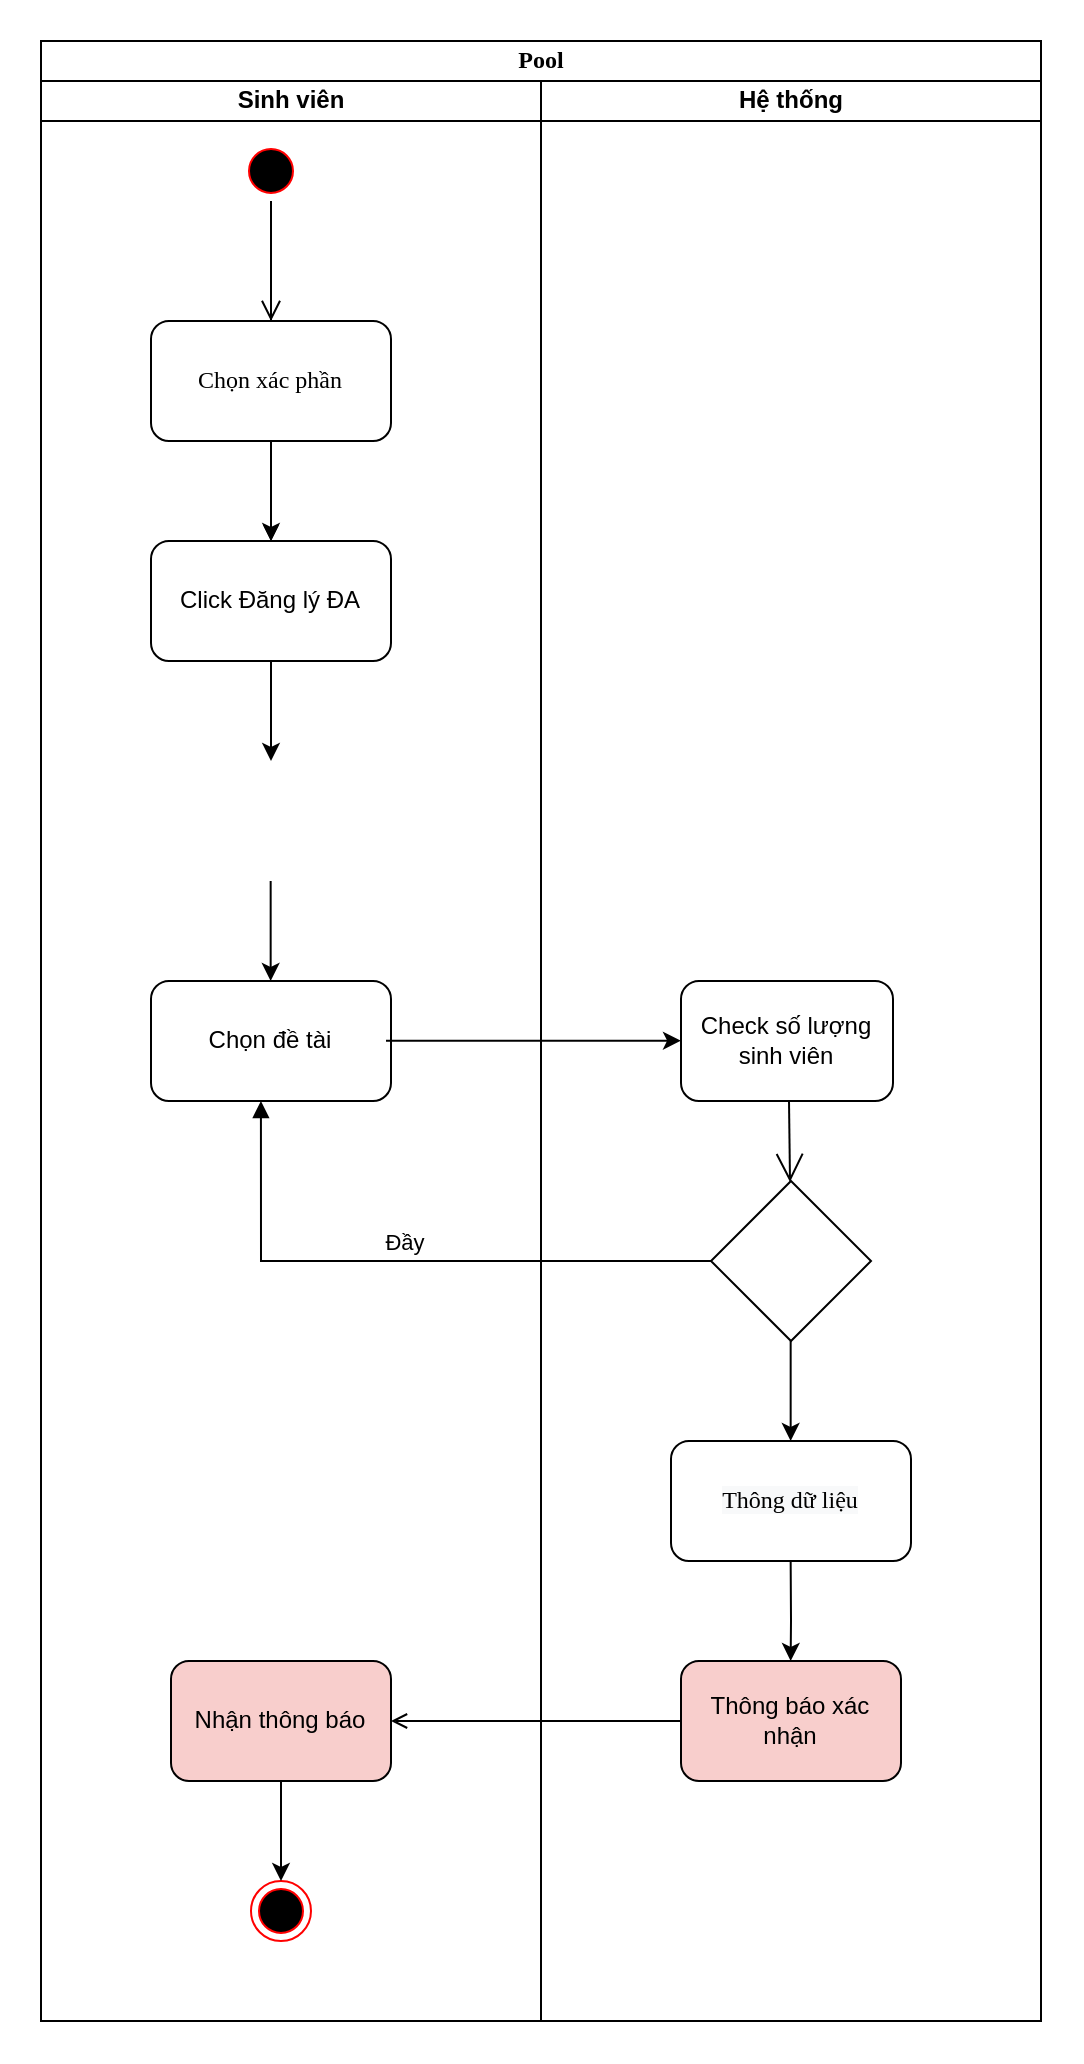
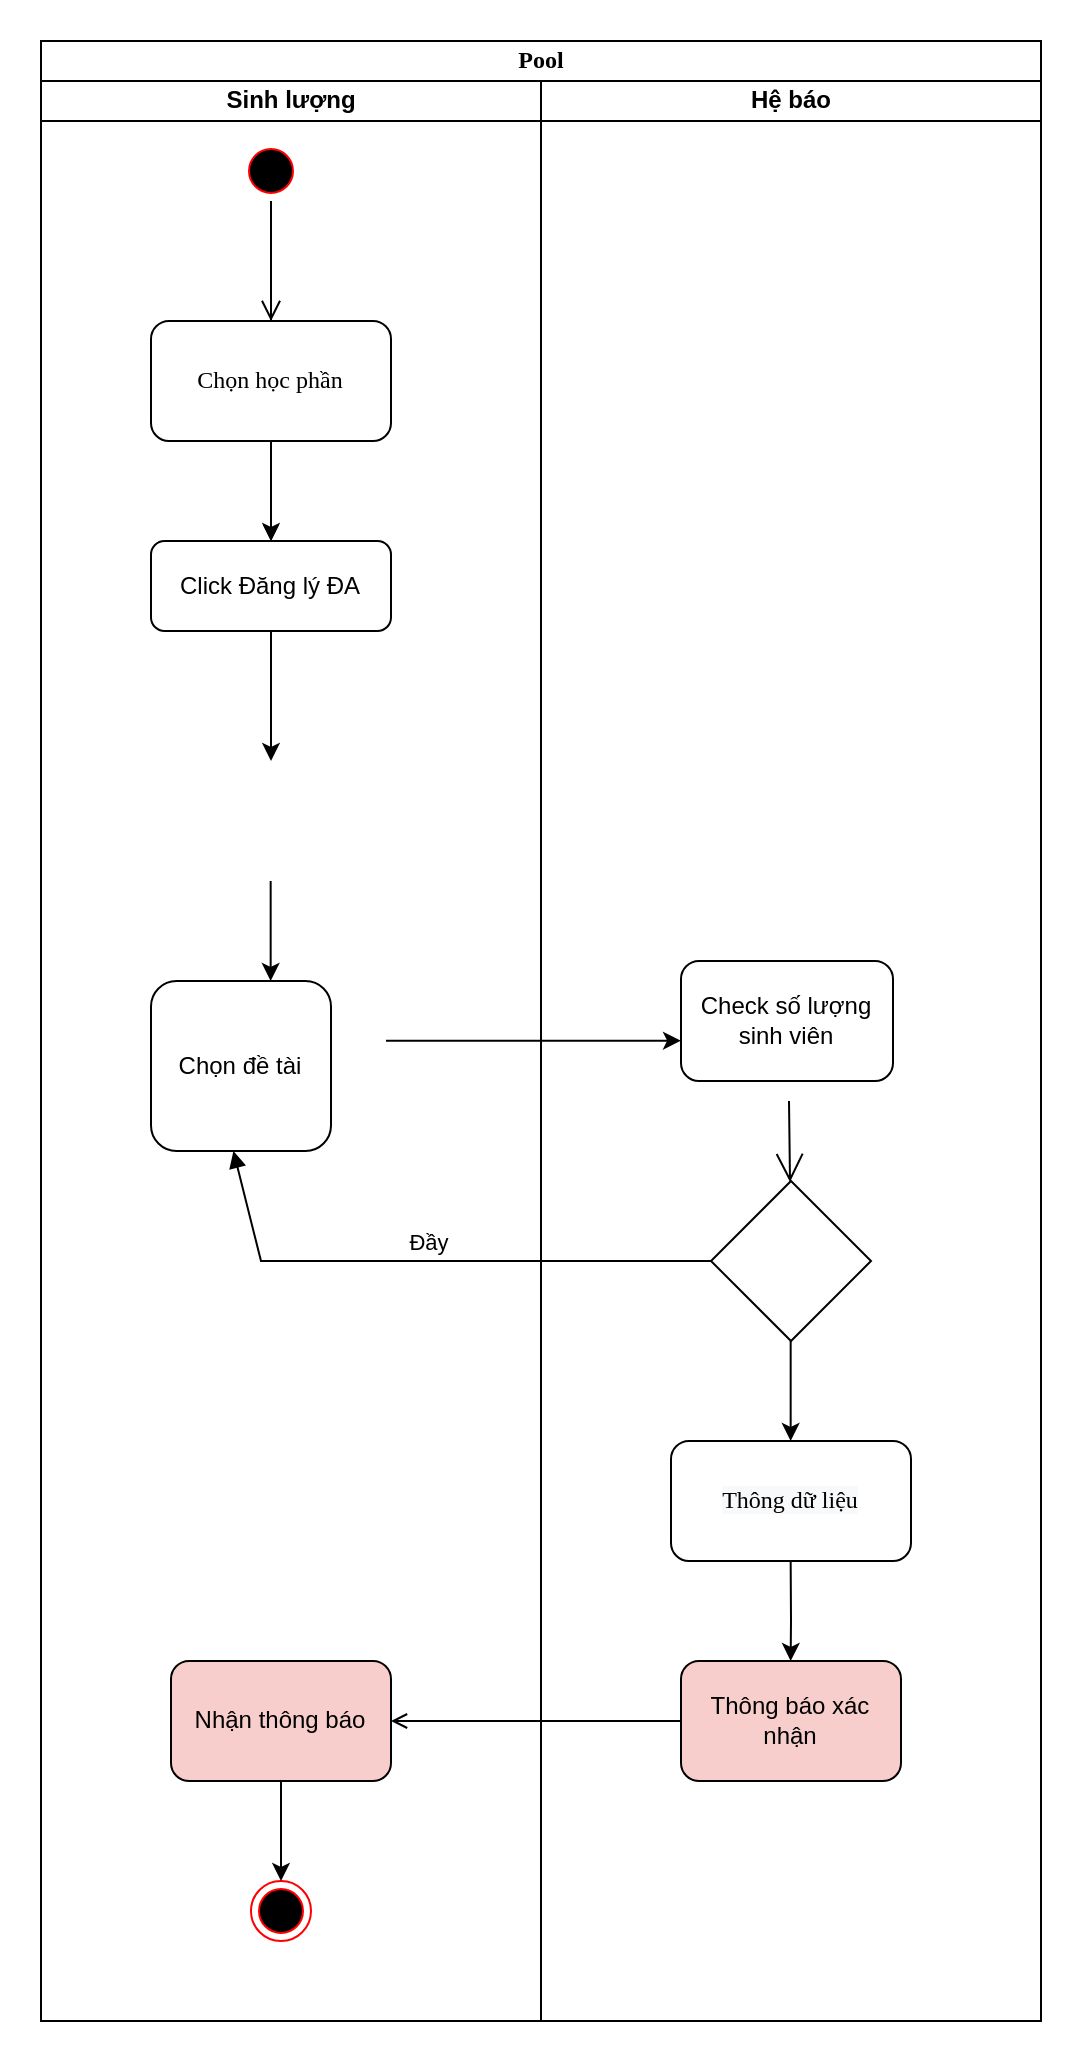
- <mxCell id="3" value="Sinh viên" style="swimlane;html=1;startSize=20;" vertex="1" parent="2"><mxGeometry y="20" width="250" height="970" as="geometry" /></mxCell>
+ <mxCell id="3" value="Sinh lượng" style="swimlane;html=1;startSize=20;" vertex="1" parent="2"><mxGeometry y="20" width="250" height="970" as="geometry" /></mxCell>
- <mxCell id="13" value="Hệ thống" style="swimlane;html=1;startSize=20;" vertex="1" parent="2"><mxGeometry x="250" y="20" width="250" height="970" as="geometry" /></mxCell>
+ <mxCell id="13" value="Hệ báo" style="swimlane;html=1;startSize=20;" vertex="1" parent="2"><mxGeometry x="250" y="20" width="250" height="970" as="geometry" /></mxCell>
- <mxCell id="26" value="&lt;span style=&quot;font-family: &amp;#34;verdana&amp;#34;&quot;&gt;Chọn xác phần&lt;/span&gt;" style="rounded=1;whiteSpace=wrap;html=1;" vertex="1" parent="1"><mxGeometry x="75" y="160" width="120" height="60" as="geometry" /></mxCell>
+ <mxCell id="26" value="&lt;span style=&quot;font-family: &amp;#34;verdana&amp;#34;&quot;&gt;Chọn học phần&lt;/span&gt;" style="rounded=1;whiteSpace=wrap;html=1;" vertex="1" parent="1"><mxGeometry x="75" y="160" width="120" height="60" as="geometry" /></mxCell>
- <mxCell id="6" value="Click Đăng lý ĐA" style="rounded=1;whiteSpace=wrap;html=1;" vertex="1" parent="3"><mxGeometry x="55" y="230" width="120" height="60" as="geometry" /></mxCell>
+ <mxCell id="6" value="Click Đăng lý ĐA" style="rounded=1;whiteSpace=wrap;html=1;" vertex="1" parent="3"><mxGeometry x="55" y="230" width="120" height="45" as="geometry" /></mxCell>
- <mxCell id="8" value="Chọn đề tài" style="rounded=1;whiteSpace=wrap;html=1;" vertex="1" parent="3"><mxGeometry x="55" y="450" width="120" height="60" as="geometry" /></mxCell>
+ <mxCell id="8" value="Chọn đề tài" style="rounded=1;whiteSpace=wrap;html=1;" vertex="1" parent="3"><mxGeometry x="55" y="450" width="90" height="85" as="geometry" /></mxCell>
- <mxCell id="15" value="Check số lượng sinh viên" style="rounded=1;whiteSpace=wrap;html=1;" vertex="1" parent="13"><mxGeometry x="70" y="450" width="106" height="60" as="geometry" /></mxCell>
+ <mxCell id="15" value="Check số lượng sinh viên" style="rounded=1;whiteSpace=wrap;html=1;" vertex="1" parent="13"><mxGeometry x="70" y="440" width="106" height="60" as="geometry" /></mxCell>
